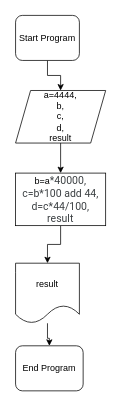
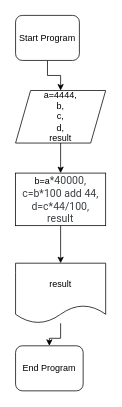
- <mxCell id="10" value="result" style="shape=document;whiteSpace=wrap;html=1;boundedLbl=1;" vertex="1" parent="1"><mxGeometry x="20" y="350" width="85" height="80" as="geometry" /></mxCell>
+ <mxCell id="10" value="result" style="shape=document;whiteSpace=wrap;html=1;boundedLbl=1;" vertex="1" parent="1"><mxGeometry x="20" y="350" width="120" height="80" as="geometry" /></mxCell>
